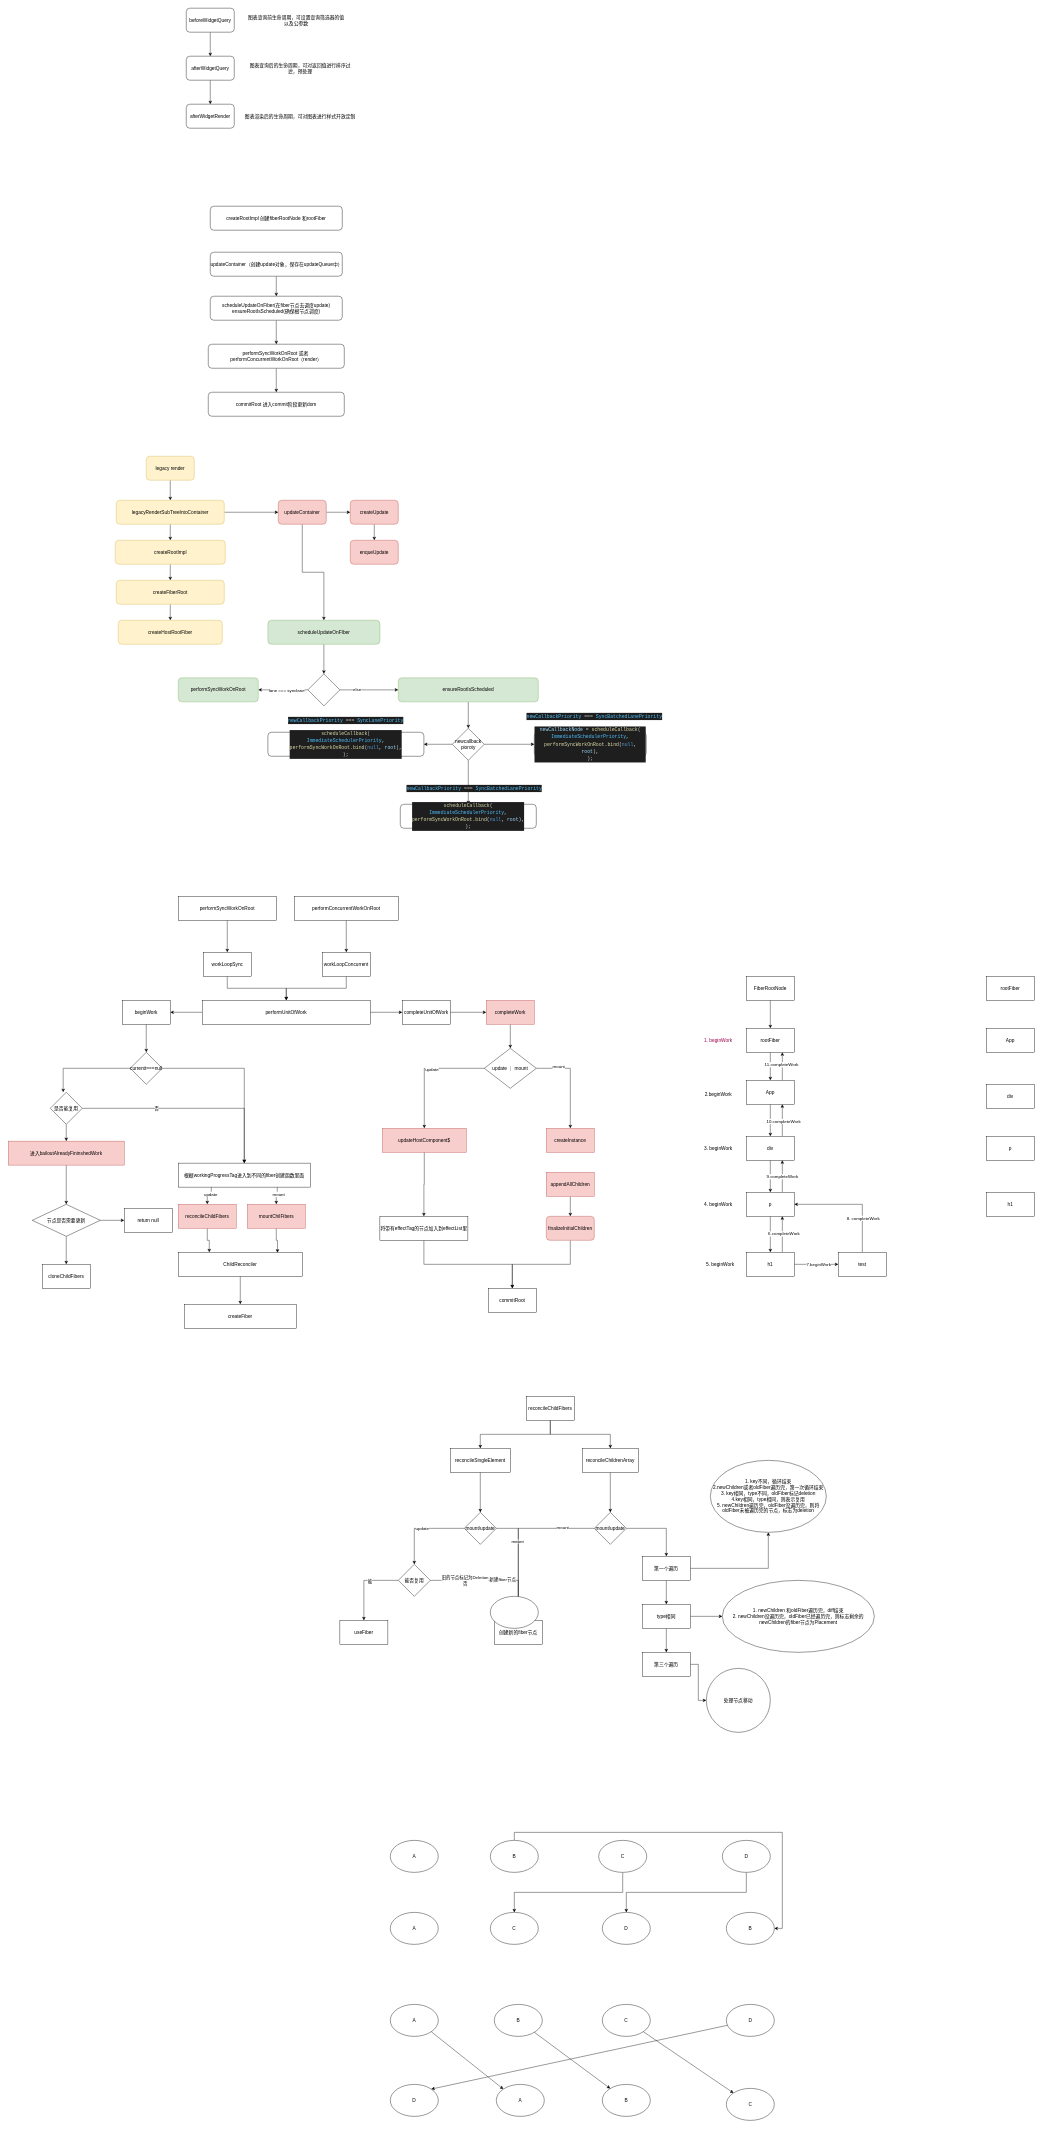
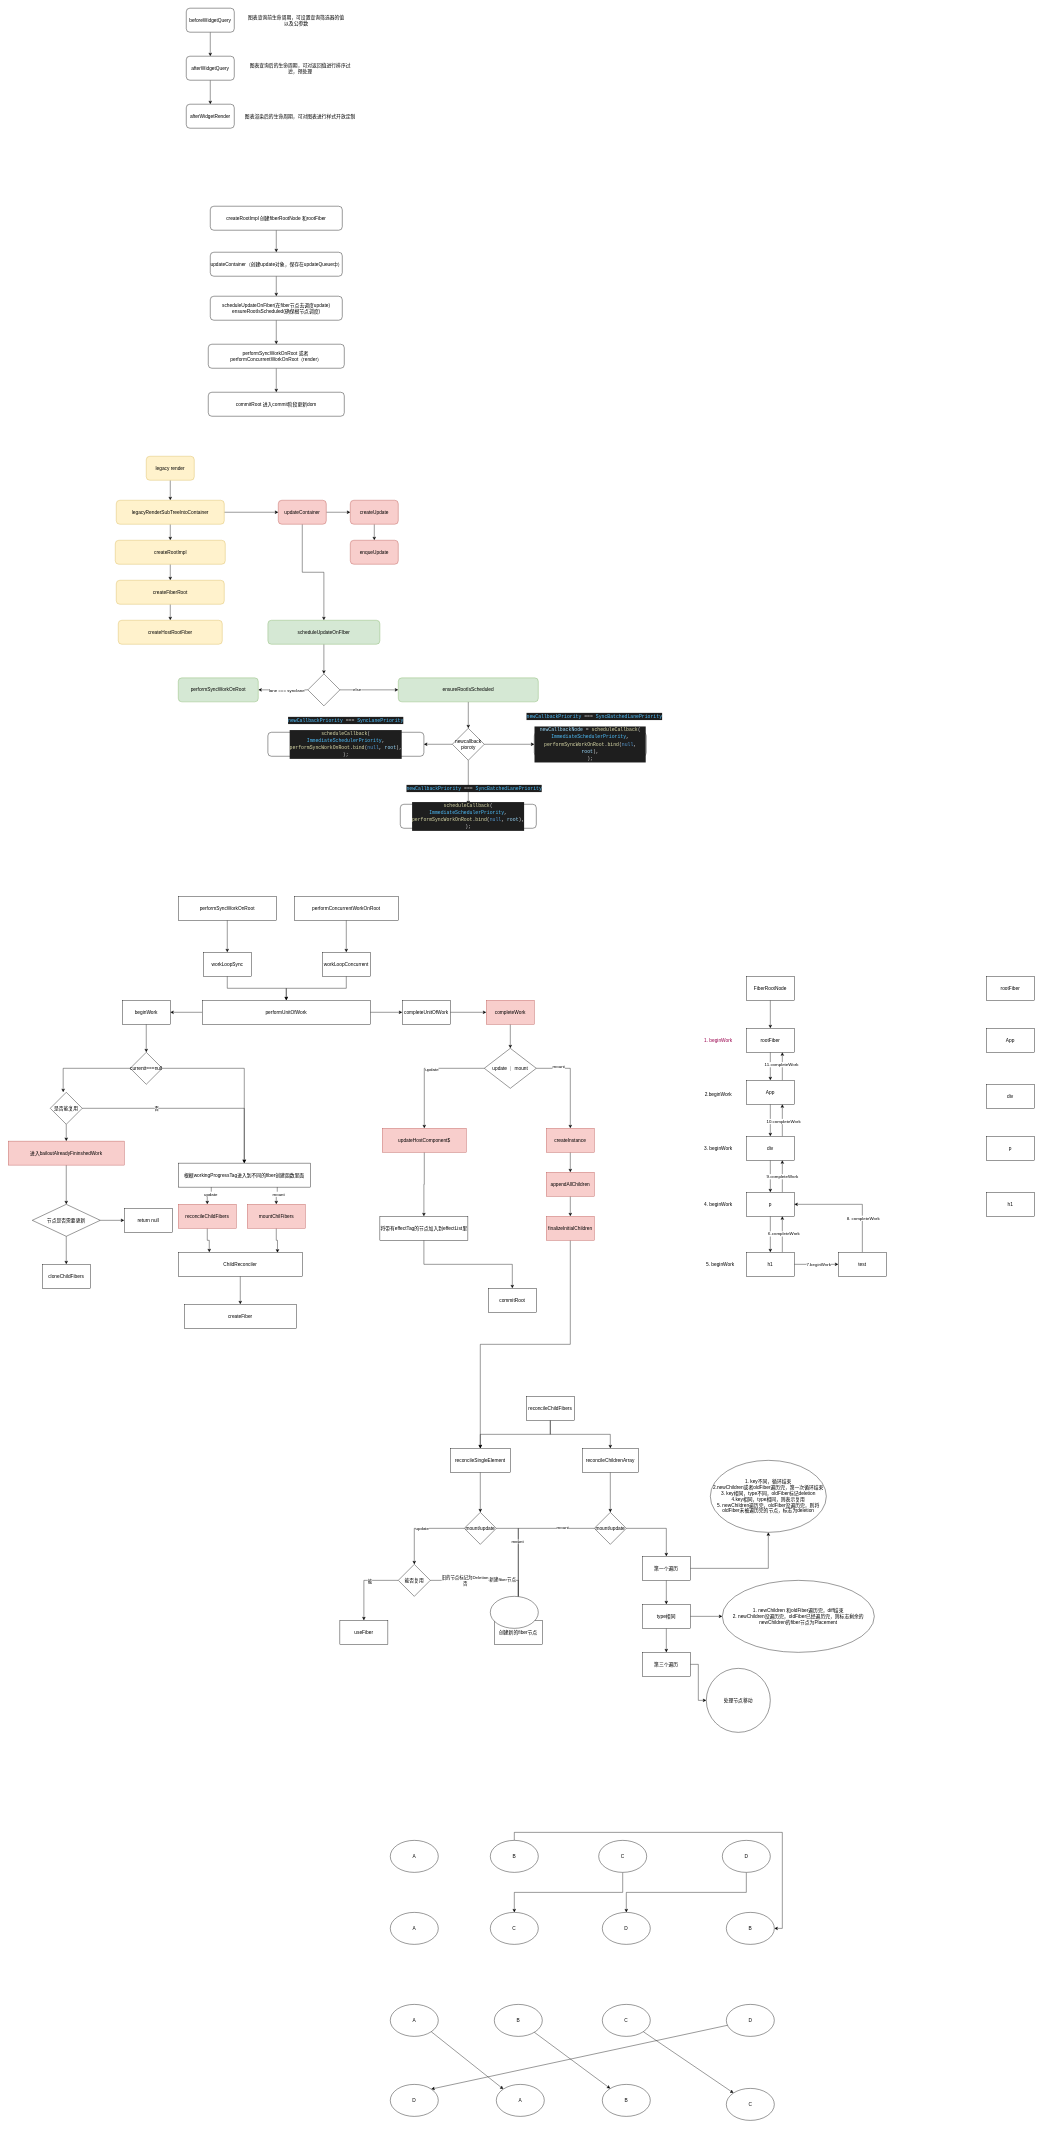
+ <mxCell id="10" style="edgeStyle=orthogonalEdgeStyle;rounded=0;orthogonalLoop=1;jettySize=auto;html=1;exitX=0.5;exitY=1;exitDx=0;exitDy=0;" parent="1" source="11" target="13" edge="1"><mxGeometry relative="1" as="geometry" /></mxCell>
+ <mxCell id="103" style="edgeStyle=orthogonalEdgeStyle;rounded=0;orthogonalLoop=1;jettySize=auto;html=1;exitX=0.5;exitY=1;exitDx=0;exitDy=0;entryX=0.5;entryY=0;entryDx=0;entryDy=0;" parent="1" source="104" target="106" edge="1"><mxGeometry relative="1" as="geometry" /></mxCell>
- <mxCell id="108" value="finalizeInitialChildren" style="whiteSpace=wrap;html=1;align=center;fillColor=#f8cecc;strokeColor=#b85450;rounded=1;" parent="1" vertex="1"><mxGeometry x="1365" y="3040" width="120" height="60" as="geometry" /></mxCell>
+ <mxCell id="108" value="finalizeInitialChildren" style="rounded=0;whiteSpace=wrap;html=1;align=center;fillColor=#f8cecc;strokeColor=#b85450;" parent="1" vertex="1"><mxGeometry x="1365" y="3040" width="120" height="60" as="geometry" /></mxCell>
- <mxCell id="107" style="edgeStyle=orthogonalEdgeStyle;rounded=0;orthogonalLoop=1;jettySize=auto;html=1;exitX=0.5;exitY=1;exitDx=0;exitDy=0;entryX=0.5;entryY=0;entryDx=0;entryDy=0;" parent="1" source="108" target="113" edge="1"><mxGeometry relative="1" as="geometry" /></mxCell>
+ <mxCell id="107" style="edgeStyle=orthogonalEdgeStyle;rounded=0;orthogonalLoop=1;jettySize=auto;html=1;exitX=0.5;exitY=1;exitDx=0;exitDy=0;" parent="1" source="108" target="152" edge="1"><mxGeometry relative="1" as="geometry" /></mxCell>
